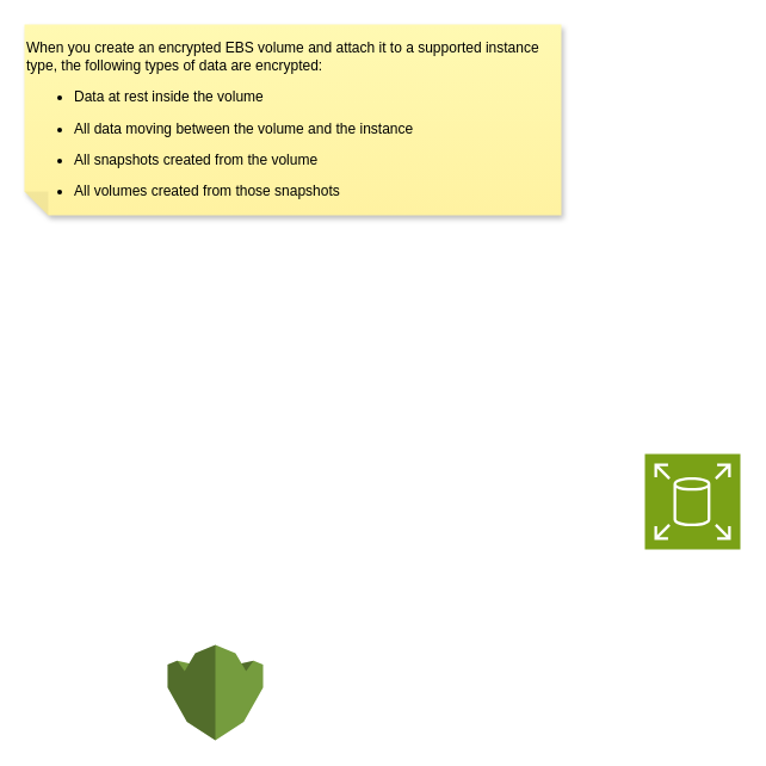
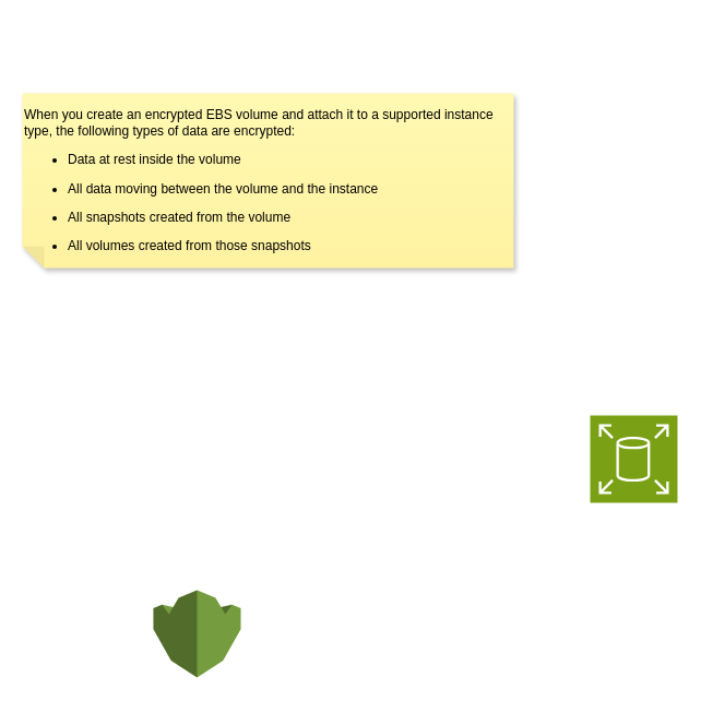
- <mxCell id="2" value="&lt;p align=&quot;left&quot;&gt;When you create an encrypted EBS volume and attach it to a supported instance type, the following types of data are encrypted:                &lt;/p&gt;&lt;div align=&quot;left&quot; class=&quot;itemizedlist&quot;&gt;&lt;ul class=&quot;itemizedlist&quot;&gt;&lt;li class=&quot;listitem&quot;&gt;&lt;p&gt;Data at rest inside the volume&lt;/p&gt;&lt;/li&gt;&lt;li class=&quot;listitem&quot;&gt;&lt;p&gt;All data moving between the volume and the instance&lt;/p&gt;&lt;/li&gt;&lt;li class=&quot;listitem&quot;&gt;&lt;p&gt;All snapshots created from the volume&lt;/p&gt;&lt;/li&gt;&lt;li class=&quot;listitem&quot;&gt;&lt;p&gt;All volumes created from those snapshots            &lt;/p&gt;&lt;/li&gt;&lt;/ul&gt;&lt;/div&gt;" style="shape=note;whiteSpace=wrap;html=1;backgroundOutline=1;fontColor=#000000;darkOpacity=0.05;fillColor=#FFF9B2;strokeColor=none;fillStyle=solid;direction=west;gradientDirection=north;gradientColor=#FFF2A1;shadow=1;size=20;pointerEvents=1;align=left;" vertex="1" parent="1"><mxGeometry width="450" height="160" as="geometry" x="20" y="20" /></mxCell>
+ <mxCell id="2" value="&lt;p align=&quot;left&quot;&gt;When you create an encrypted EBS volume and attach it to a supported instance type, the following types of data are encrypted:                &lt;/p&gt;&lt;div align=&quot;left&quot; class=&quot;itemizedlist&quot;&gt;&lt;ul class=&quot;itemizedlist&quot;&gt;&lt;li class=&quot;listitem&quot;&gt;&lt;p&gt;Data at rest inside the volume&lt;/p&gt;&lt;/li&gt;&lt;li class=&quot;listitem&quot;&gt;&lt;p&gt;All data moving between the volume and the instance&lt;/p&gt;&lt;/li&gt;&lt;li class=&quot;listitem&quot;&gt;&lt;p&gt;All snapshots created from the volume&lt;/p&gt;&lt;/li&gt;&lt;li class=&quot;listitem&quot;&gt;&lt;p&gt;All volumes created from those snapshots            &lt;/p&gt;&lt;/li&gt;&lt;/ul&gt;&lt;/div&gt;" style="shape=note;whiteSpace=wrap;html=1;backgroundOutline=1;fontColor=#000000;darkOpacity=0.05;fillColor=#FFF9B2;strokeColor=none;fillStyle=solid;direction=west;gradientDirection=north;gradientColor=#FFF2A1;shadow=1;size=20;pointerEvents=1;align=left;" vertex="1" parent="1"><mxGeometry x="20" y="85" width="450" height="160" as="geometry" /></mxCell>
